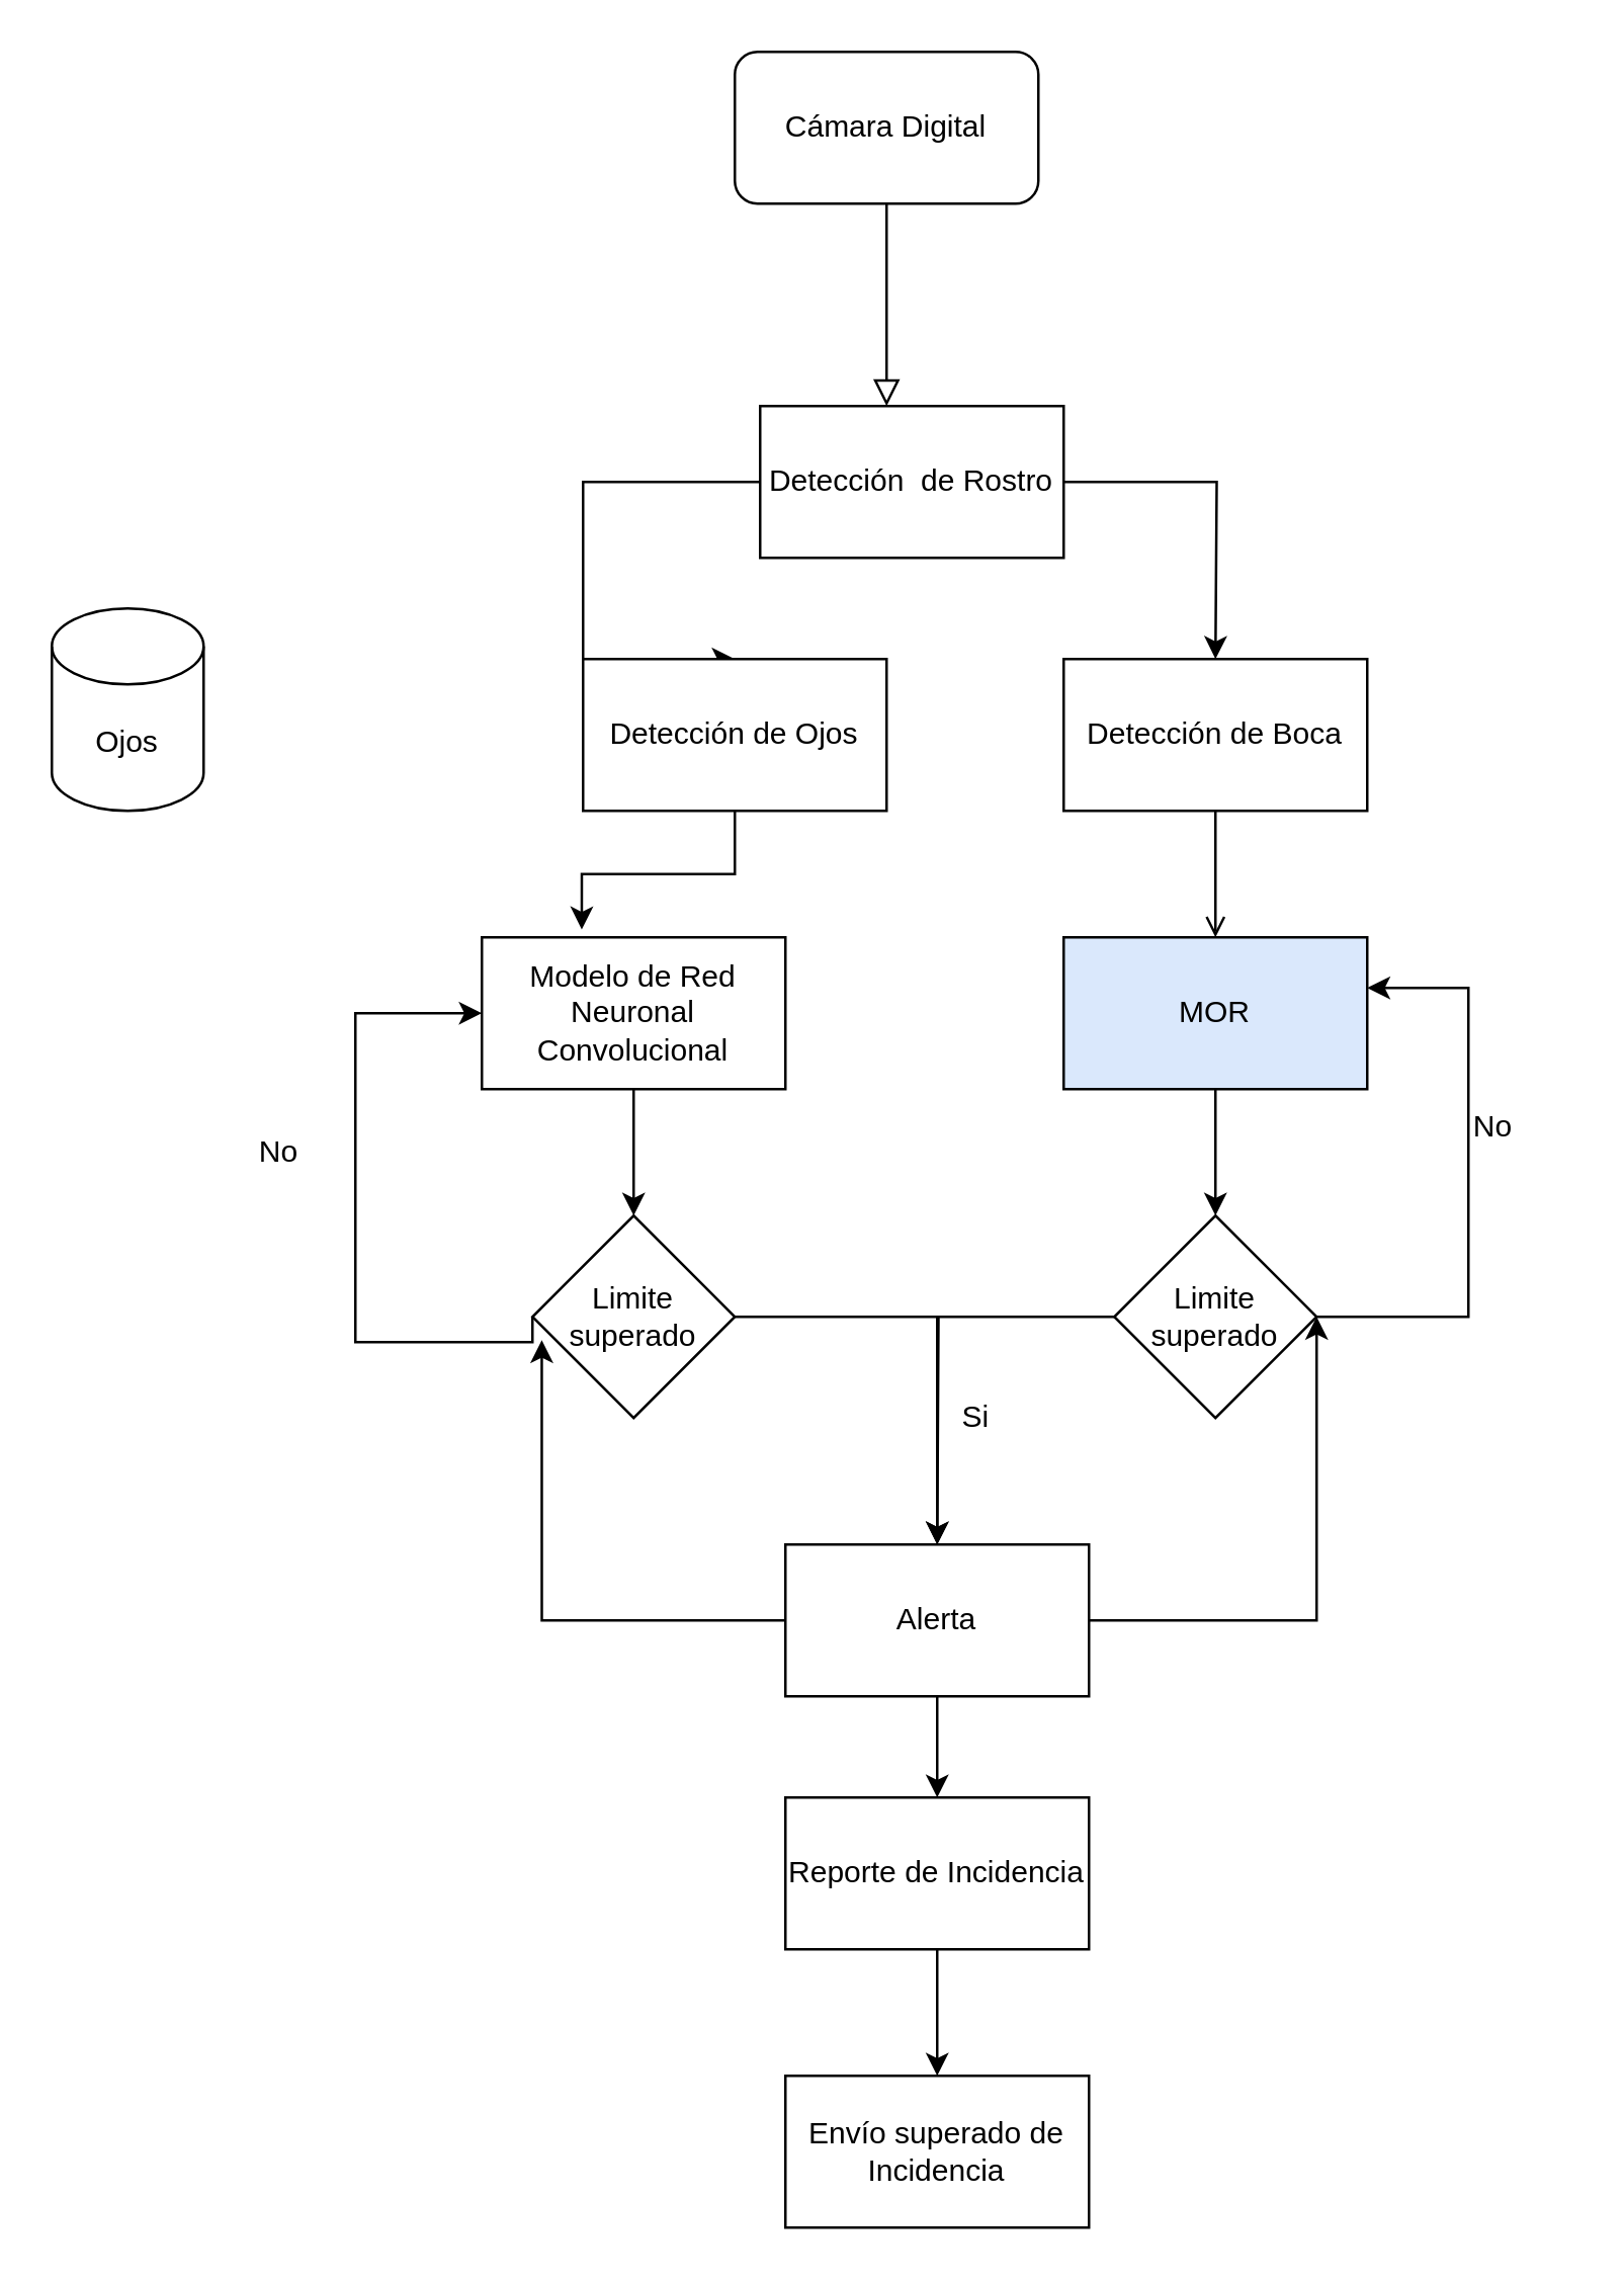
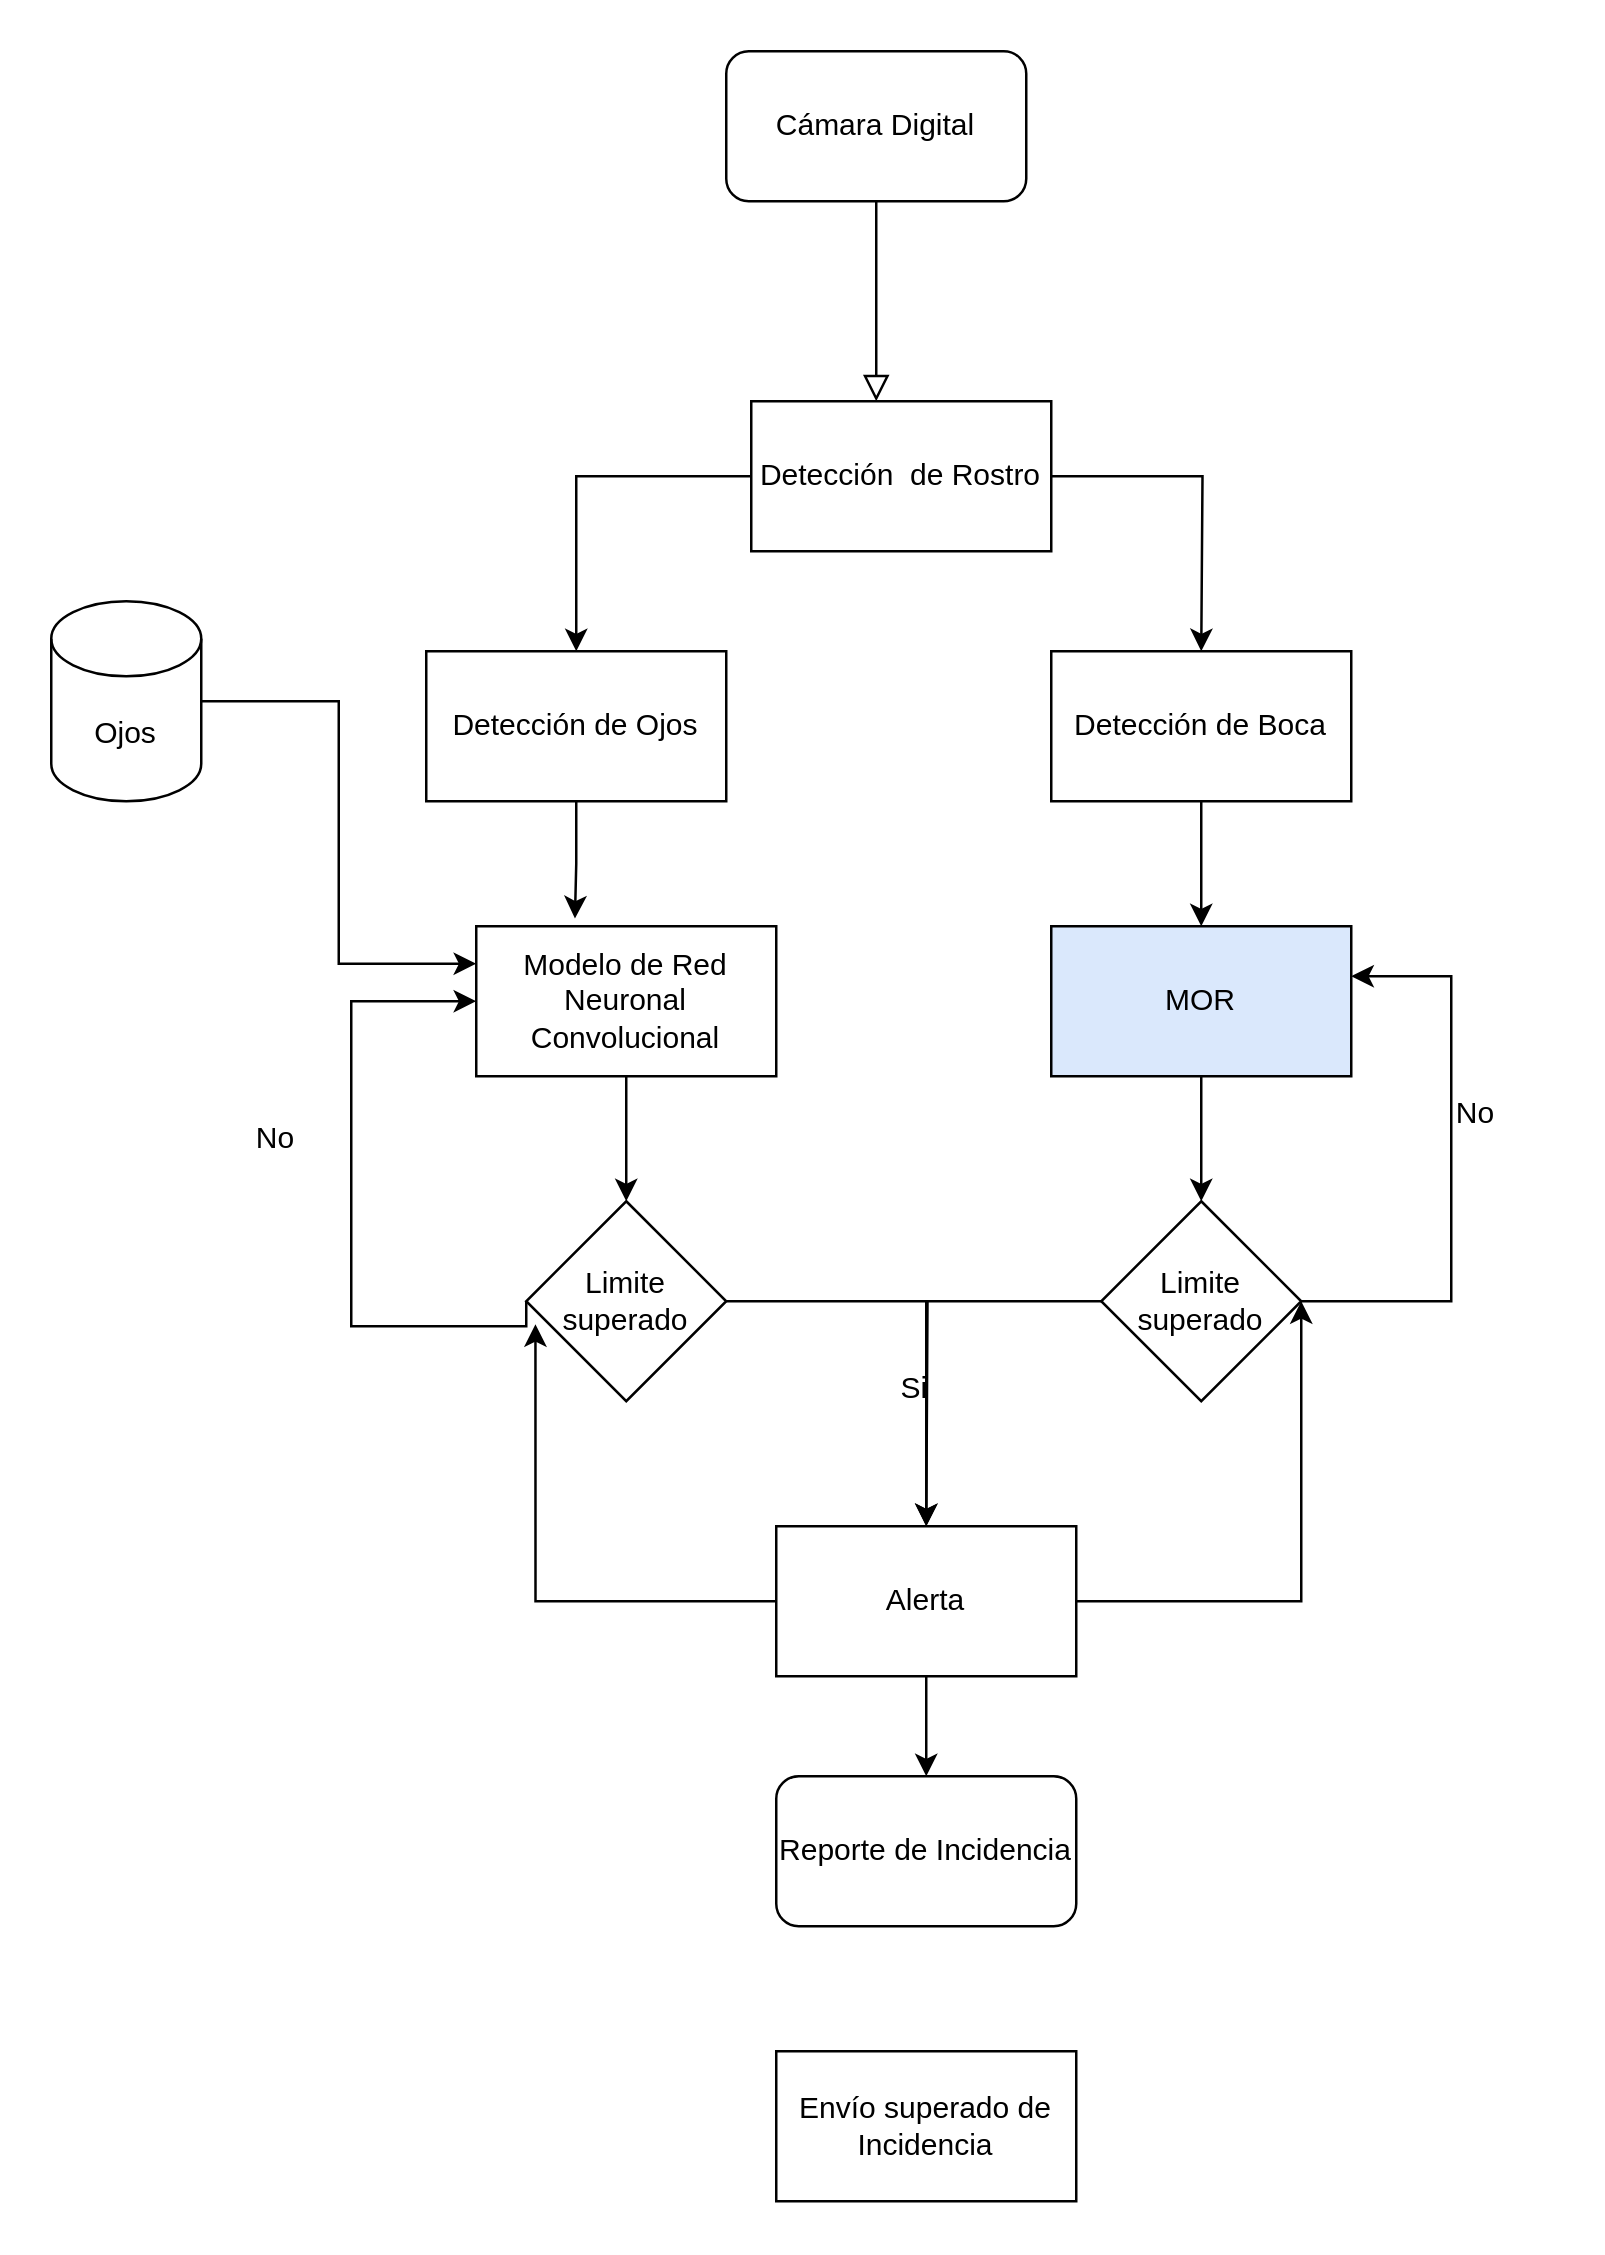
- <mxCell id="8" value="Detección de Ojos" style="rounded=0;whiteSpace=wrap;html=1;" vertex="1" parent="1"><mxGeometry x="230" y="260" width="120" height="60" as="geometry" /></mxCell>
+ <mxCell id="8" value="Detección de Ojos" style="rounded=0;whiteSpace=wrap;html=1;" vertex="1" parent="1"><mxGeometry x="170" y="260" width="120" height="60" as="geometry" /></mxCell>
+ <mxCell id="21" style="edgeStyle=orthogonalEdgeStyle;rounded=0;orthogonalLoop=1;jettySize=auto;html=1;entryX=0;entryY=0.25;entryDx=0;entryDy=0;" edge="1" parent="1" source="22" target="12"><mxGeometry relative="1" as="geometry" /></mxCell>
- <mxCell id="9" style="edgeStyle=orthogonalEdgeStyle;rounded=0;orthogonalLoop=1;jettySize=auto;html=1;entryX=0.5;entryY=0;entryDx=0;entryDy=0;endArrow=open;" edge="1" parent="1" source="10" target="14"><mxGeometry relative="1" as="geometry" /></mxCell>
+ <mxCell id="9" style="edgeStyle=orthogonalEdgeStyle;rounded=0;orthogonalLoop=1;jettySize=auto;html=1;entryX=0.5;entryY=0;entryDx=0;entryDy=0;" edge="1" parent="1" source="10" target="14"><mxGeometry relative="1" as="geometry" /></mxCell>
- <mxCell id="30" value="Si" style="text;html=1;align=center;verticalAlign=middle;resizable=0;points=[];autosize=1;strokeColor=none;fillColor=none;" vertex="1" parent="1"><mxGeometry x="370" y="545" width="30" height="30" as="geometry" /></mxCell>
+ <mxCell id="30" value="Si" style="text;html=1;align=center;verticalAlign=middle;resizable=0;points=[];autosize=1;strokeColor=none;fillColor=none;" vertex="1" parent="1"><mxGeometry x="350" y="540" width="30" height="30" as="geometry" /></mxCell>
- <mxCell id="28" value="Reporte de Incidencia" style="rounded=0;whiteSpace=wrap;html=1;" vertex="1" parent="1"><mxGeometry x="310" y="710" width="120" height="60" as="geometry" /></mxCell>
+ <mxCell id="28" value="Reporte de Incidencia" style="whiteSpace=wrap;html=1;rounded=1;" vertex="1" parent="1"><mxGeometry x="310" y="710" width="120" height="60" as="geometry" /></mxCell>
- <mxCell id="27" style="edgeStyle=orthogonalEdgeStyle;rounded=0;orthogonalLoop=1;jettySize=auto;html=1;entryX=0.5;entryY=0;entryDx=0;entryDy=0;" edge="1" parent="1" source="28" target="29"><mxGeometry relative="1" as="geometry" /></mxCell>
